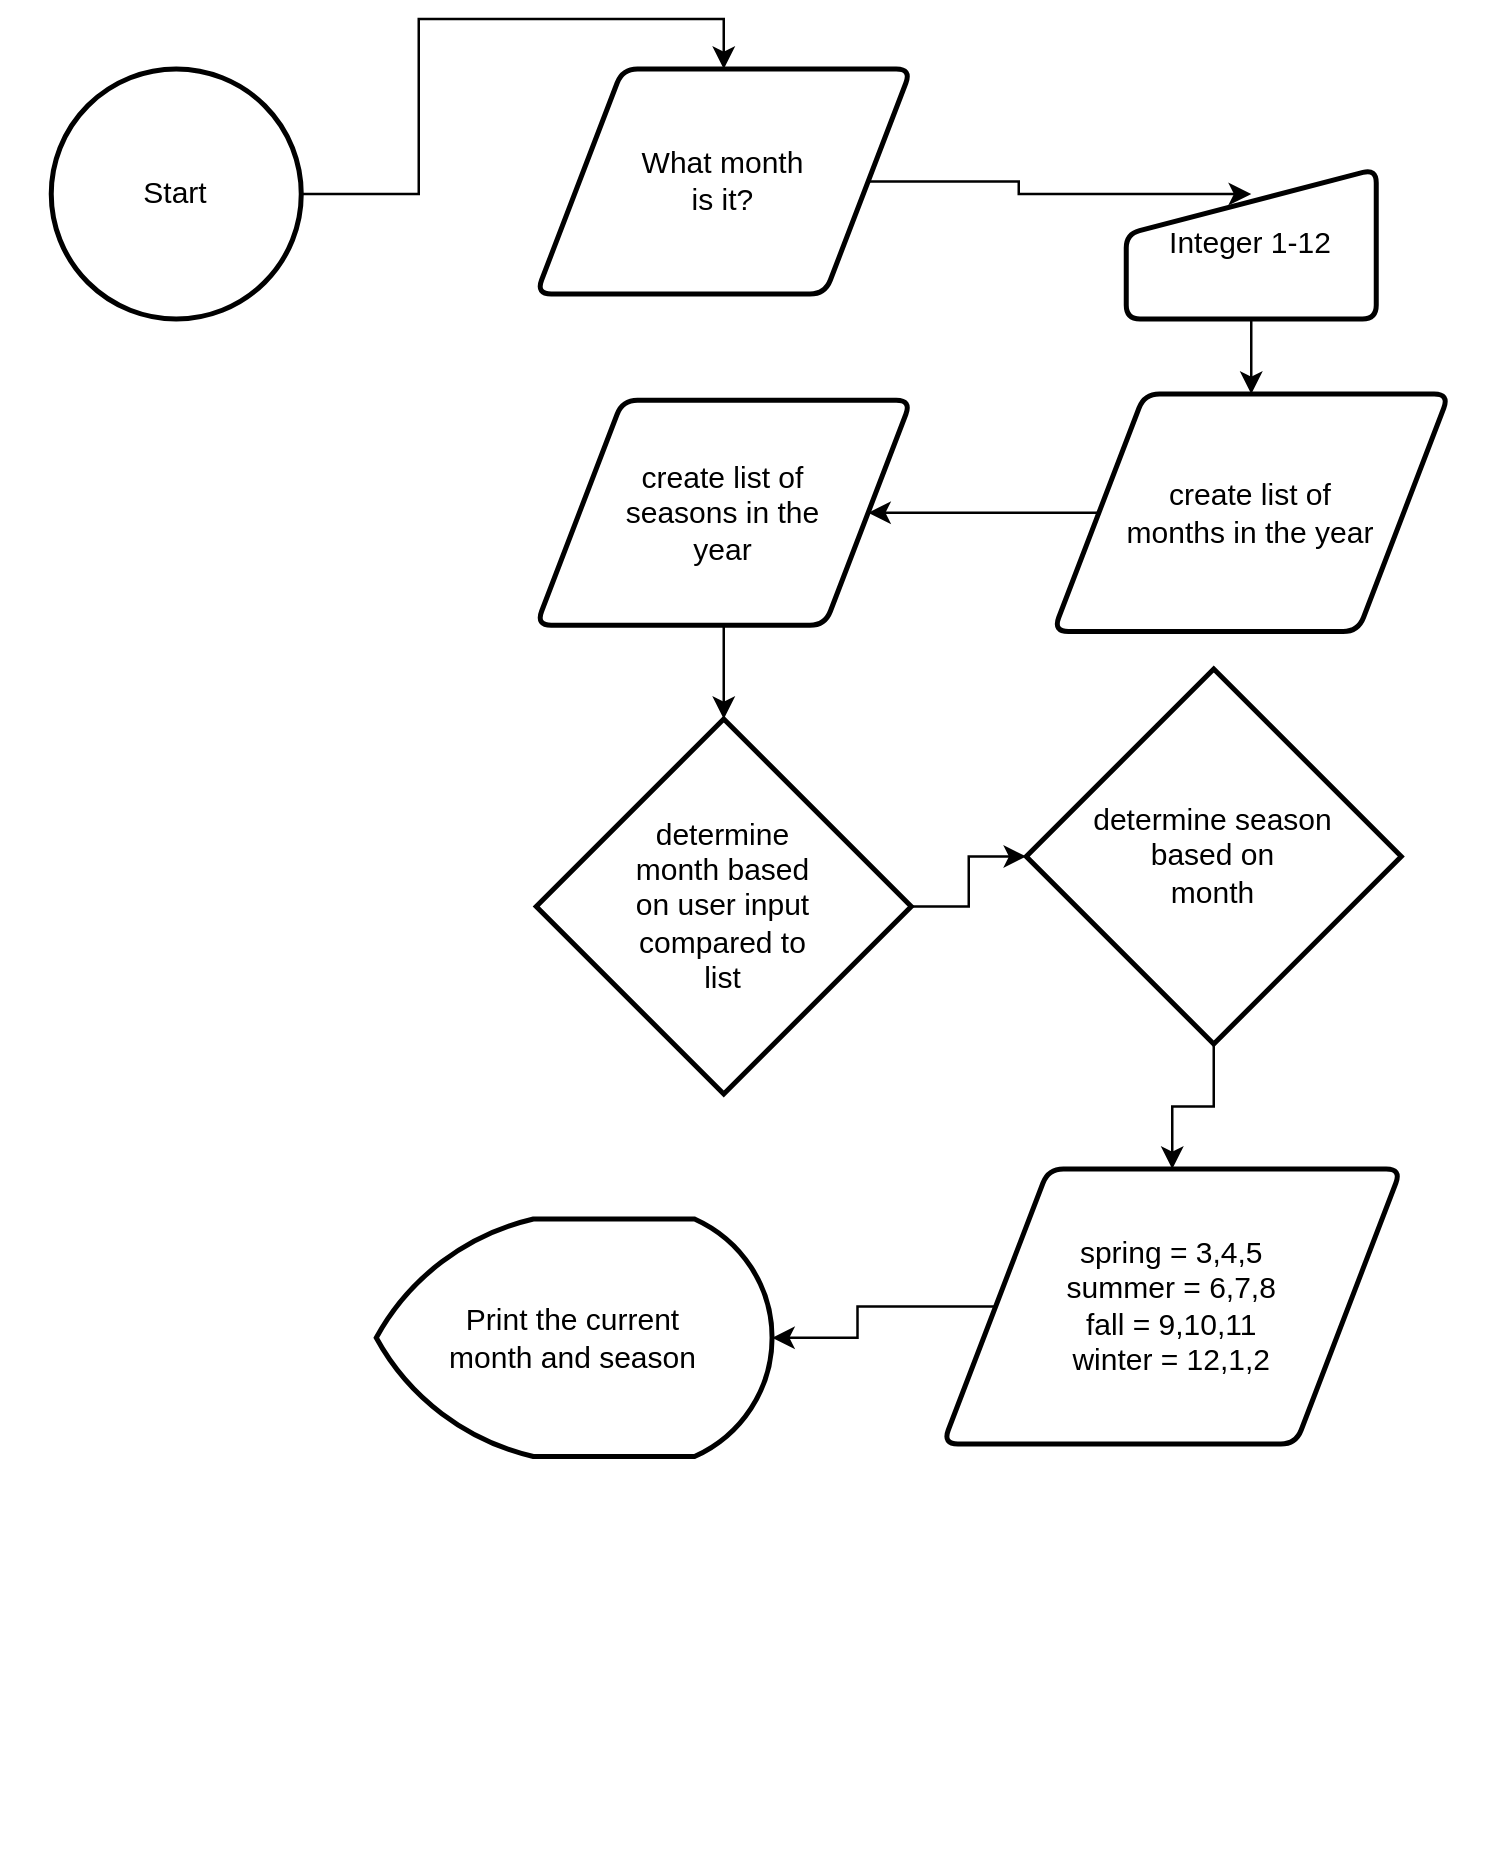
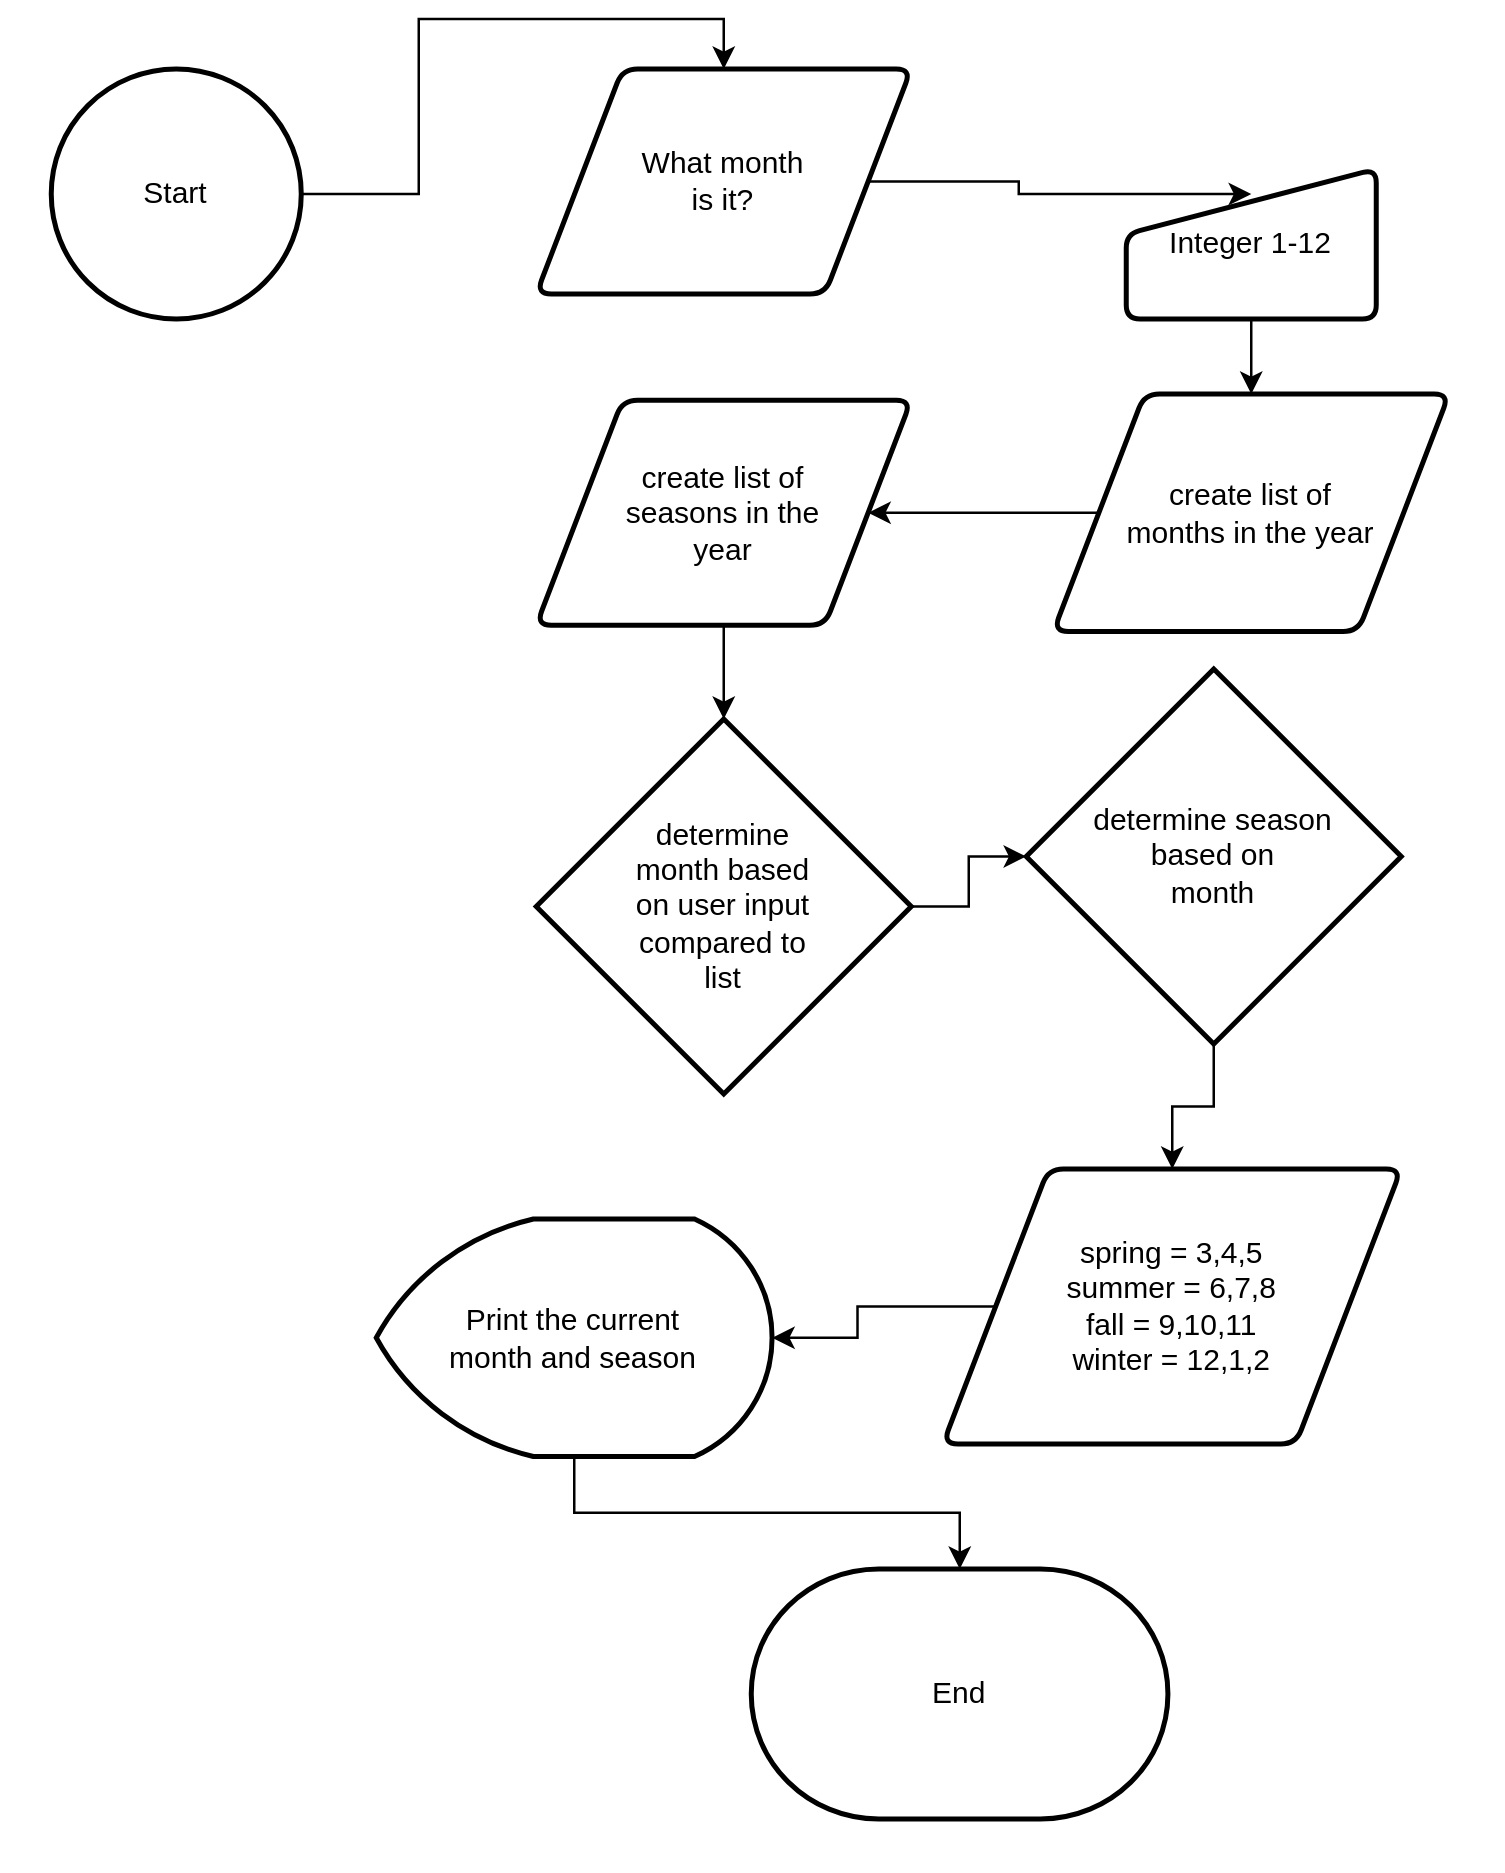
+ <mxCell id="17" style="edgeStyle=orthogonalEdgeStyle;rounded=0;orthogonalLoop=1;jettySize=auto;html=1;" edge="1" parent="1" source="18" target="20"><mxGeometry relative="1" as="geometry" /></mxCell>
+ <mxCell id="20" value="End" style="strokeWidth=2;html=1;shape=mxgraph.flowchart.terminator;whiteSpace=wrap;" vertex="1" parent="1"><mxGeometry x="300" y="620" width="166.67" height="100" as="geometry" /></mxCell>
